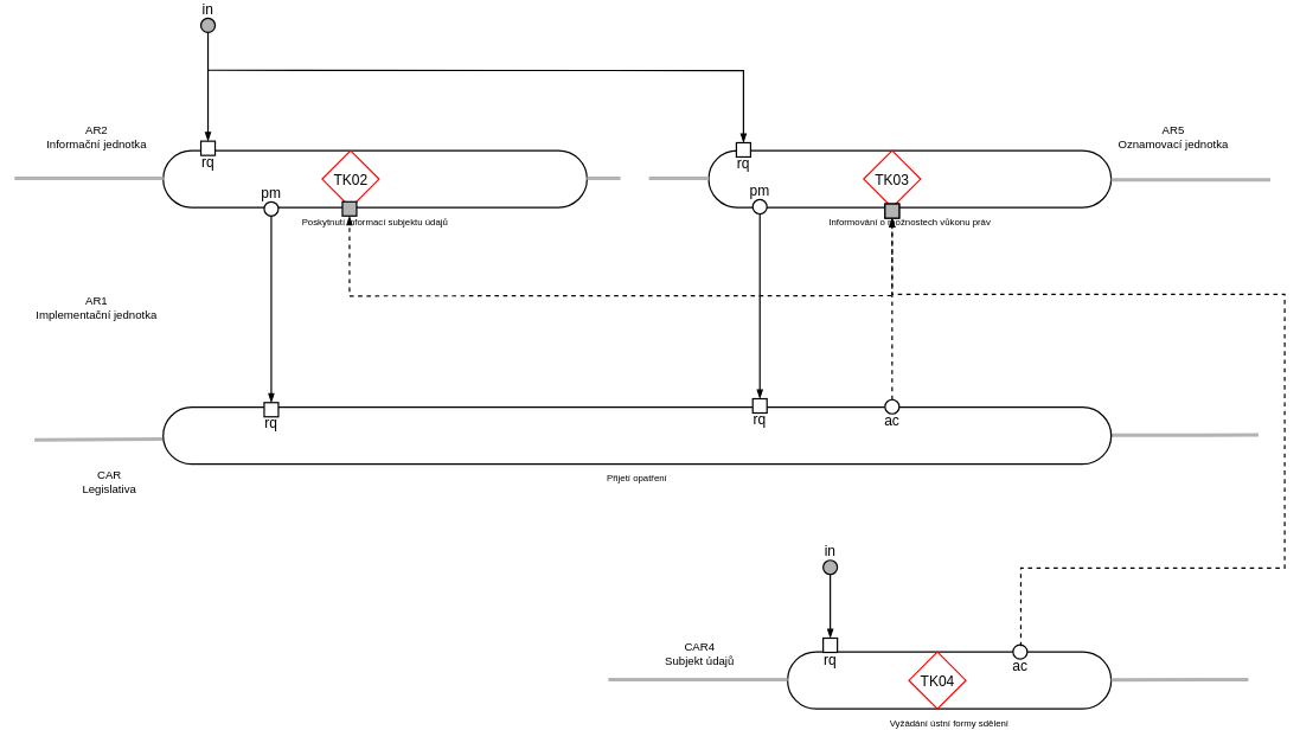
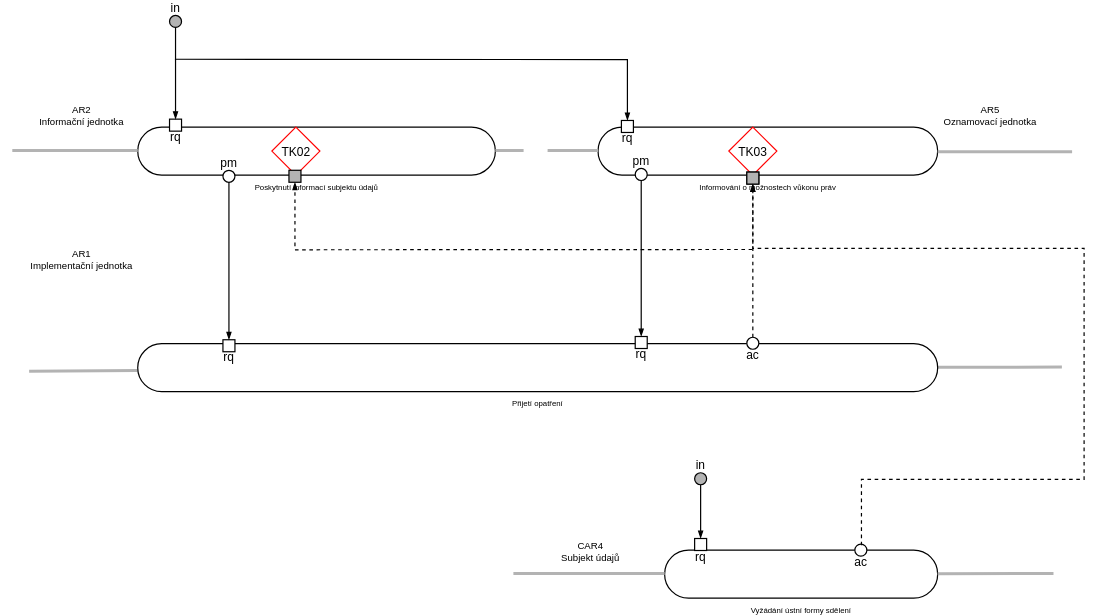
- <mxCell id="3" value="CAR&lt;div&gt;Legislativa&lt;/div&gt;" style="text;html=1;align=center;verticalAlign=middle;resizable=0;points=[];autosize=1;strokeColor=none;fillColor=none;fontSize=16;" parent="1" vertex="1"><mxGeometry x="106" y="647" width="94" height="50" as="geometry" /></mxCell>
- <mxCell id="39" value="TK04" style="rhombus;whiteSpace=wrap;html=1;points=[[0.5,0],[0.5,1]];strokeWidth=2;strokeColor=#FF0000;fontSize=20;rotatable=0;resizable=0;" vertex="1" parent="38"><mxGeometry x="170.66" width="80" height="80" as="geometry" /></mxCell>
